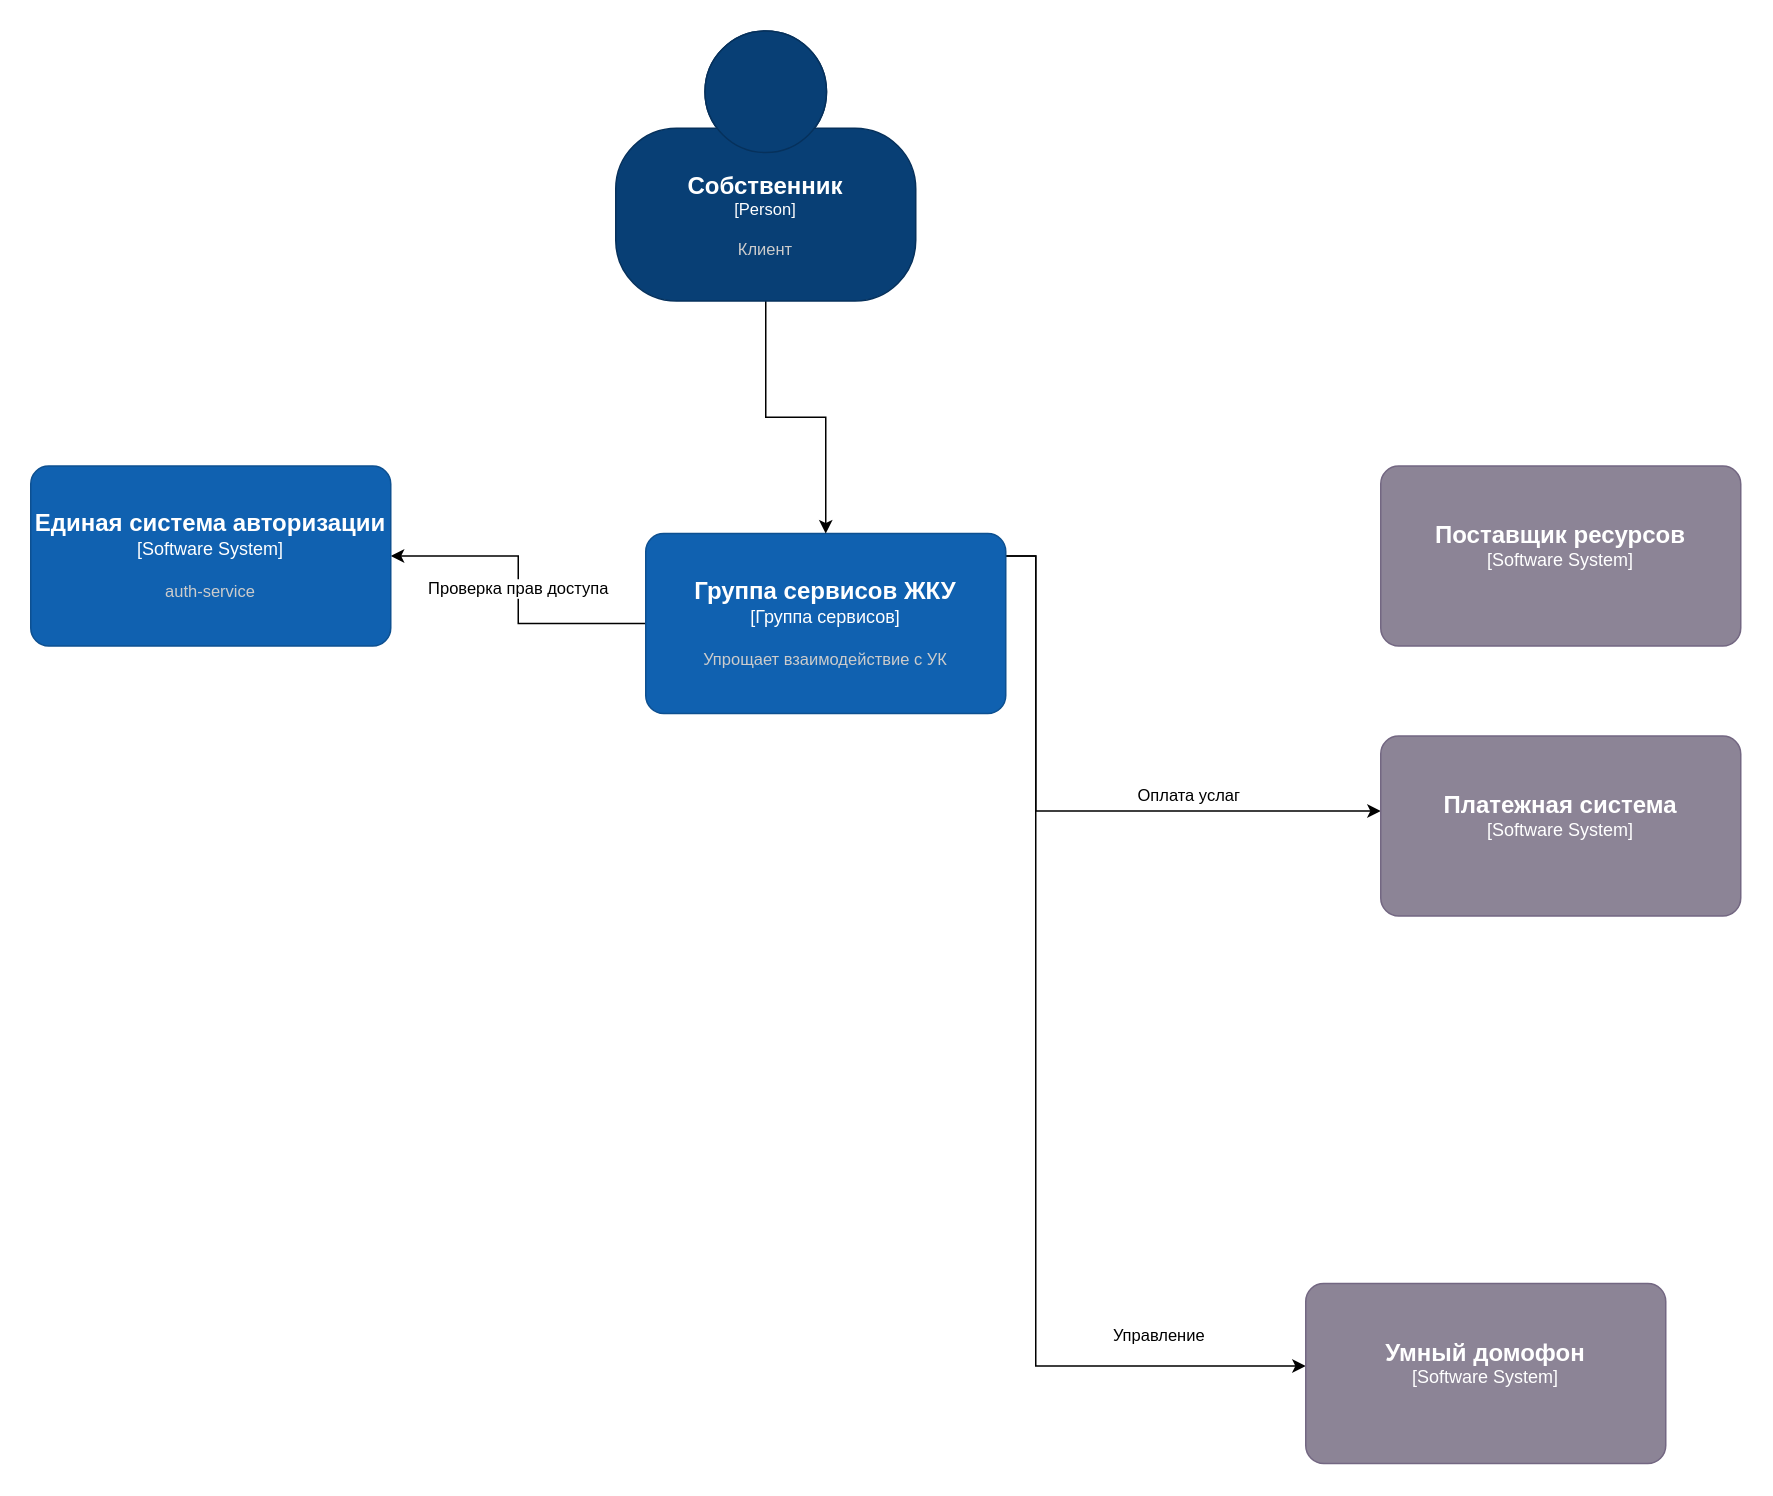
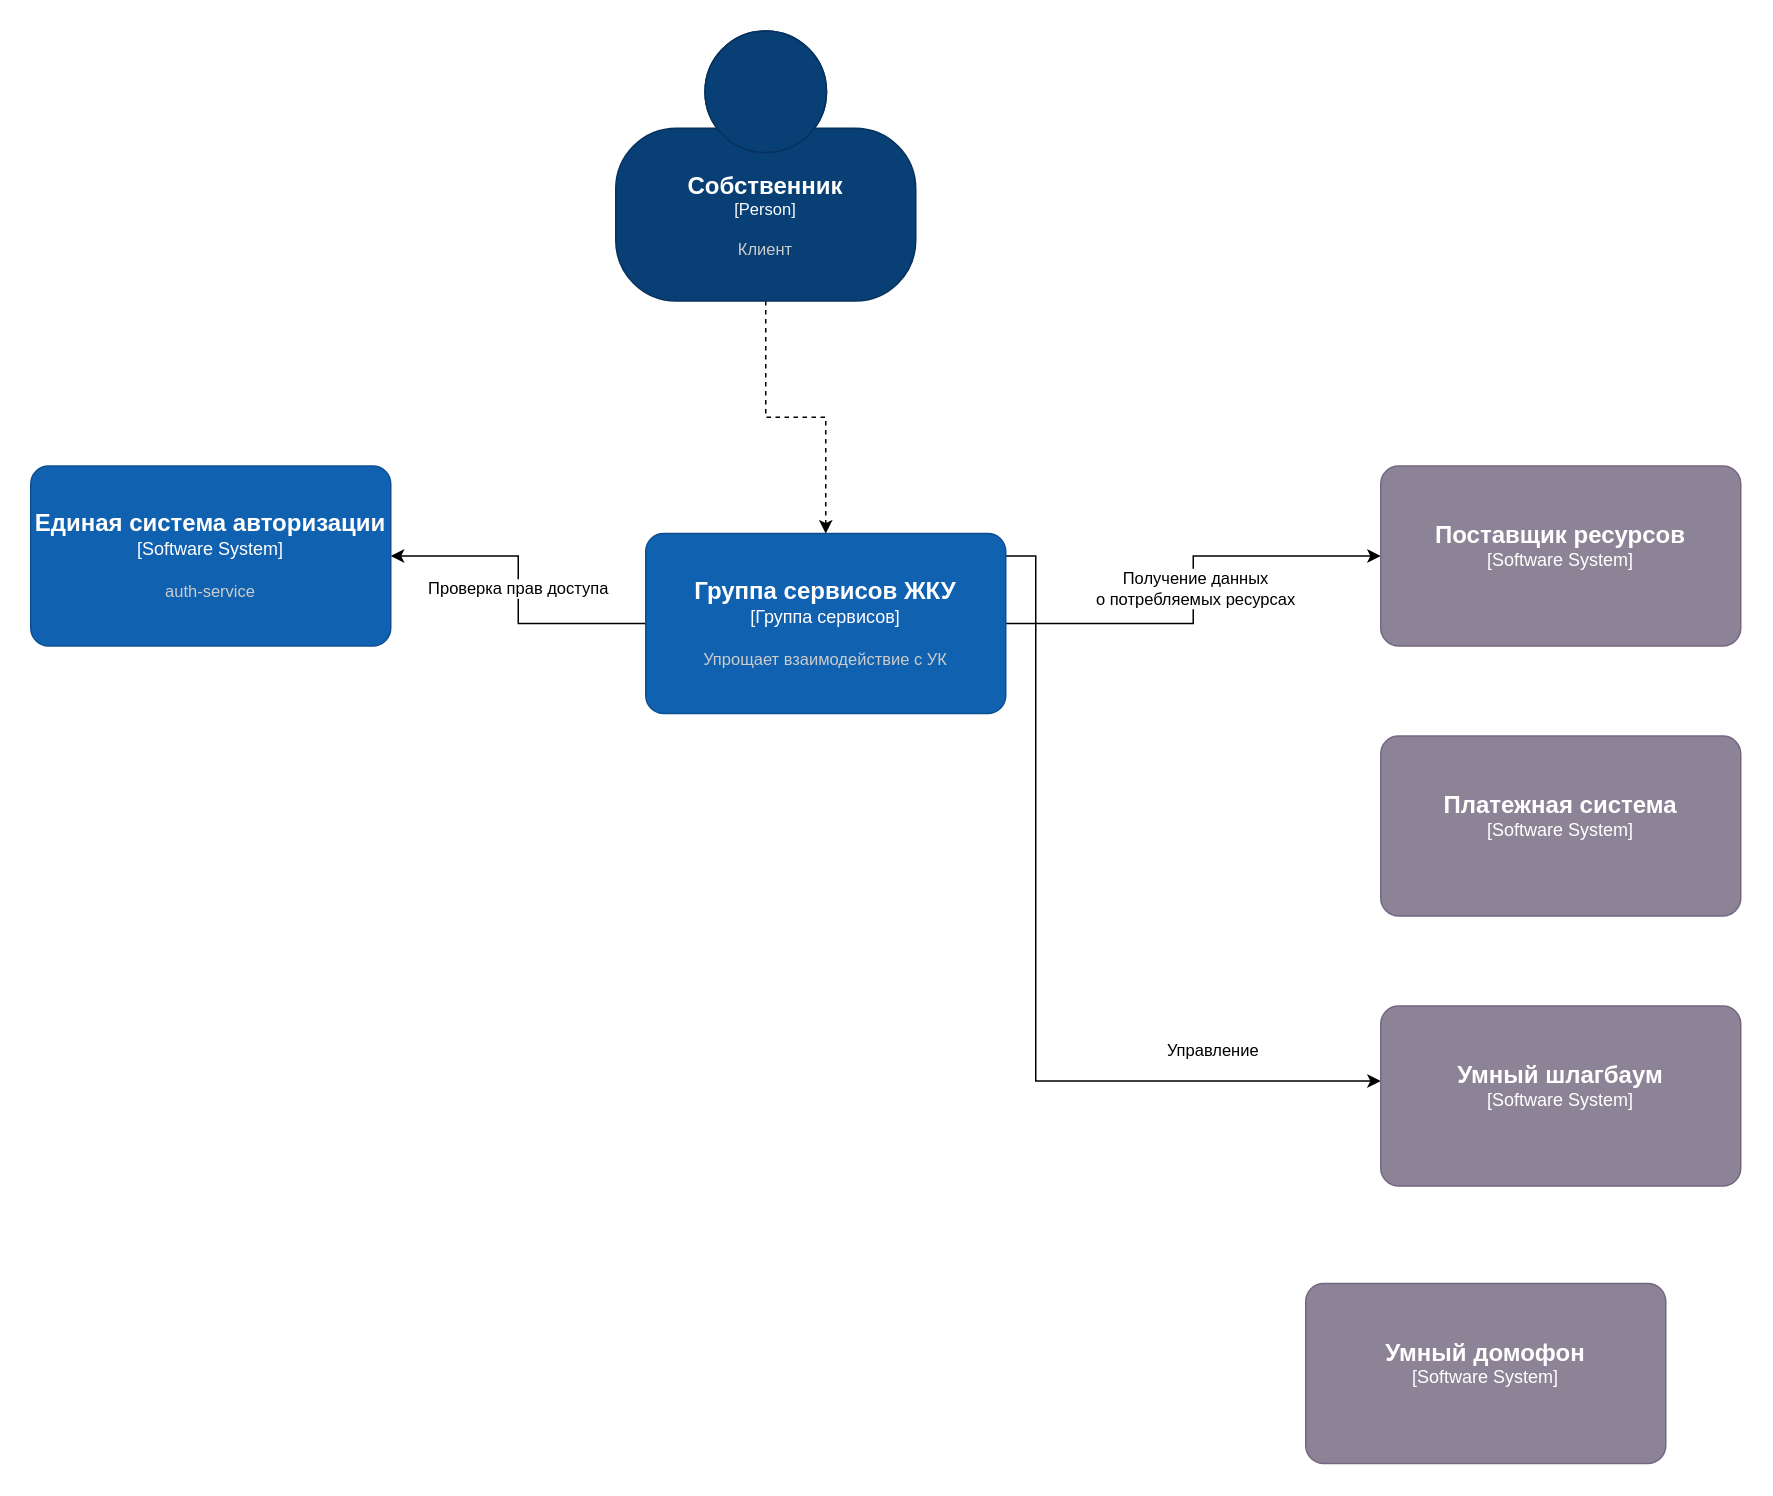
- <mxCell id="8" style="edgeStyle=orthogonalEdgeStyle;rounded=0;orthogonalLoop=1;jettySize=auto;html=1;" edge="1" parent="1" source="9" target="7"><mxGeometry relative="1" as="geometry" /></mxCell>
+ <mxCell id="8" style="edgeStyle=orthogonalEdgeStyle;rounded=0;orthogonalLoop=1;jettySize=auto;html=1;dashed=1;" edge="1" parent="1" source="9" target="7"><mxGeometry relative="1" as="geometry" /></mxCell>
+ <mxCell id="2" value="&lt;div&gt;&amp;nbsp;Получение данных&lt;/div&gt;&lt;div&gt;&amp;nbsp;о потребляемых ресурсах&lt;/div&gt;" style="edgeStyle=orthogonalEdgeStyle;rounded=0;orthogonalLoop=1;jettySize=auto;html=1;" edge="1" parent="1" source="7" target="10"><mxGeometry relative="1" as="geometry" /></mxCell>
- <mxCell id="3" value="Оплата услаг" style="edgeStyle=orthogonalEdgeStyle;rounded=0;orthogonalLoop=1;jettySize=auto;html=1;" edge="1" parent="1" source="7" target="11"><mxGeometry x="0.391" y="10" relative="1" as="geometry"><Array as="points"><mxPoint x="690" y="370" /><mxPoint x="690" y="540" /></Array><mxPoint as="offset" /></mxGeometry></mxCell>
+ <mxCell id="4" value="Управление" style="edgeStyle=orthogonalEdgeStyle;rounded=0;orthogonalLoop=1;jettySize=auto;html=1;" edge="1" parent="1" source="7" target="12"><mxGeometry x="0.625" y="20" relative="1" as="geometry"><Array as="points"><mxPoint x="690" y="370" /><mxPoint x="690" y="720" /></Array><mxPoint as="offset" /></mxGeometry></mxCell>
+ <mxCell id="12" value="&lt;font style=&quot;font-size: 16px&quot;&gt;&lt;b&gt;Умный шлагбаум&lt;/b&gt;&lt;/font&gt;&lt;div&gt;[Software System]&lt;/div&gt;&lt;br&gt;&lt;div&gt;&lt;font style=&quot;font-size: 11px&quot;&gt;&lt;font color=&quot;#cccccc&quot;&gt;&lt;/font&gt;&lt;/div&gt;" style="rounded=1;whiteSpace=wrap;html=1;labelBackgroundColor=none;fillColor=#8C8496;fontColor=#ffffff;align=center;arcSize=10;strokeColor=#736782;metaEdit=1;resizable=0;points=[[0.25,0,0],[0.5,0,0],[0.75,0,0],[1,0.25,0],[1,0.5,0],[1,0.75,0],[0.75,1,0],[0.5,1,0],[0.25,1,0],[0,0.75,0],[0,0.5,0],[0,0.25,0]];" vertex="1" parent="1"><mxGeometry x="920" y="670" width="240" height="120" as="geometry" /></mxCell>
- <mxCell id="5" value="Управление" style="edgeStyle=orthogonalEdgeStyle;rounded=0;orthogonalLoop=1;jettySize=auto;html=1;" edge="1" parent="1" source="7" target="13"><mxGeometry x="0.735" y="20" relative="1" as="geometry"><Array as="points"><mxPoint x="690" y="370" /><mxPoint x="690" y="910" /></Array><mxPoint as="offset" /></mxGeometry></mxCell>
